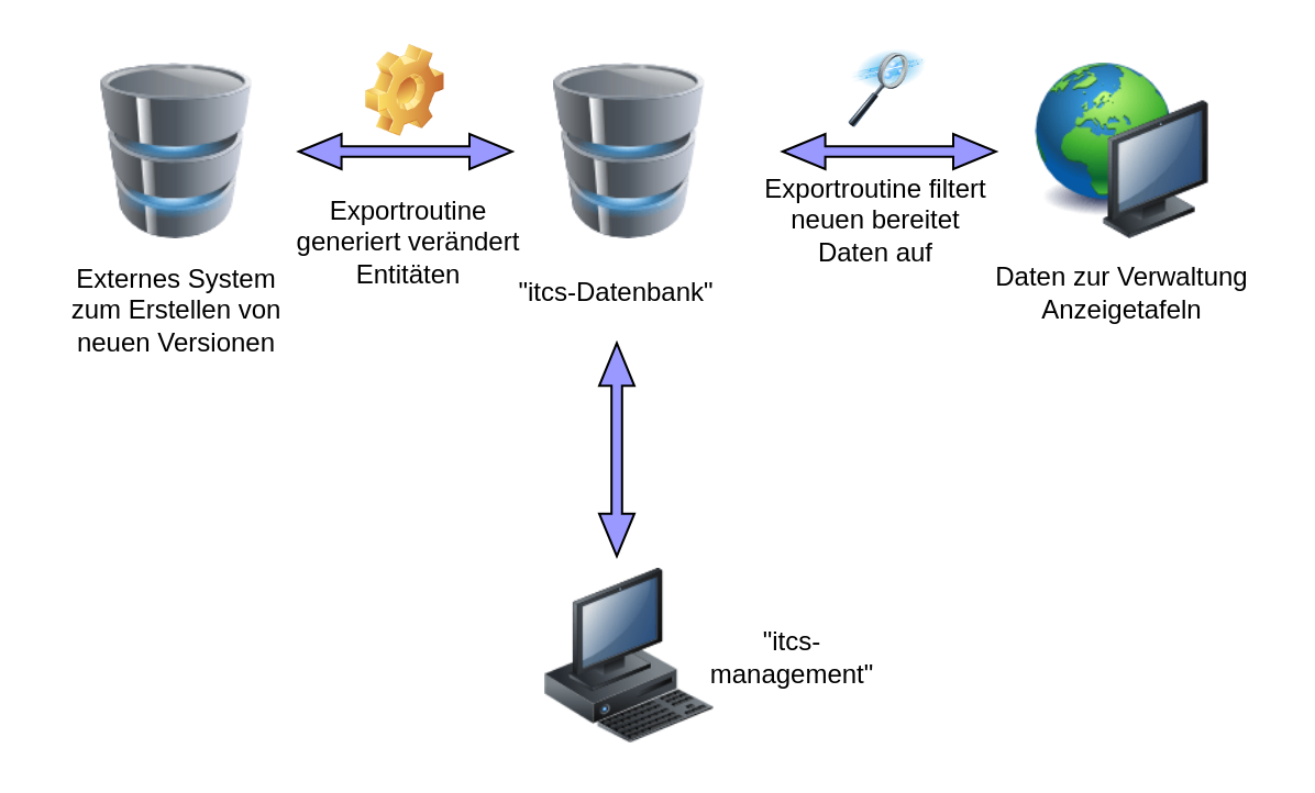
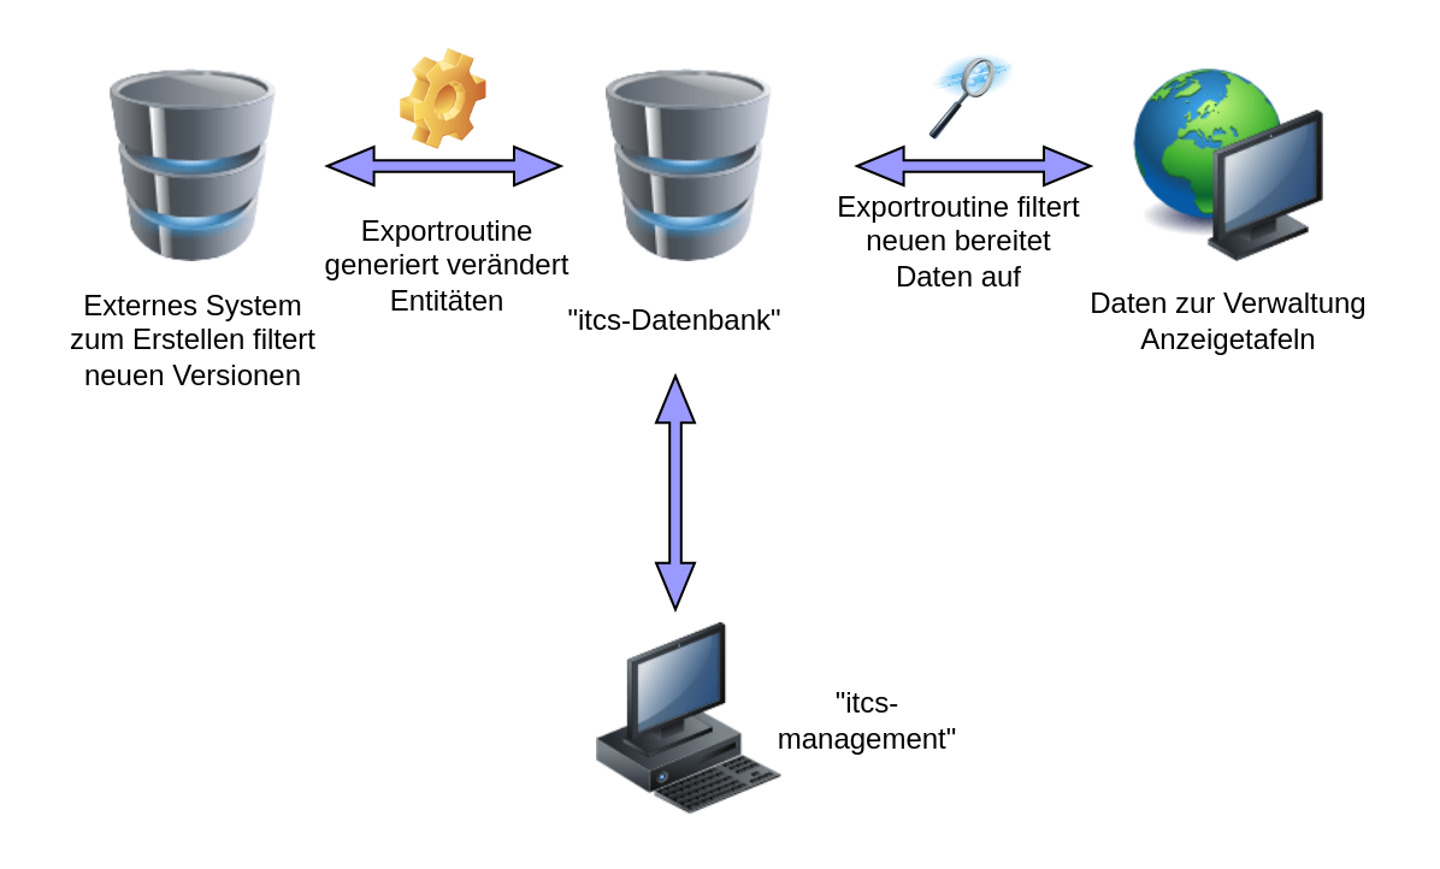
- <mxCell id="2" value="Externes System&lt;div&gt;zum Erstellen von neuen Versionen&lt;/div&gt;" style="text;html=1;align=center;verticalAlign=middle;whiteSpace=wrap;rounded=0;" parent="1" vertex="1"><mxGeometry x="20" y="110.73" width="120" height="60" as="geometry" /></mxCell>
+ <mxCell id="2" value="Externes System&lt;div&gt;zum Erstellen filtert neuen Versionen&lt;/div&gt;" style="text;html=1;align=center;verticalAlign=middle;whiteSpace=wrap;rounded=0;" parent="1" vertex="1"><mxGeometry x="20" y="110.73" width="120" height="60" as="geometry" /></mxCell>
